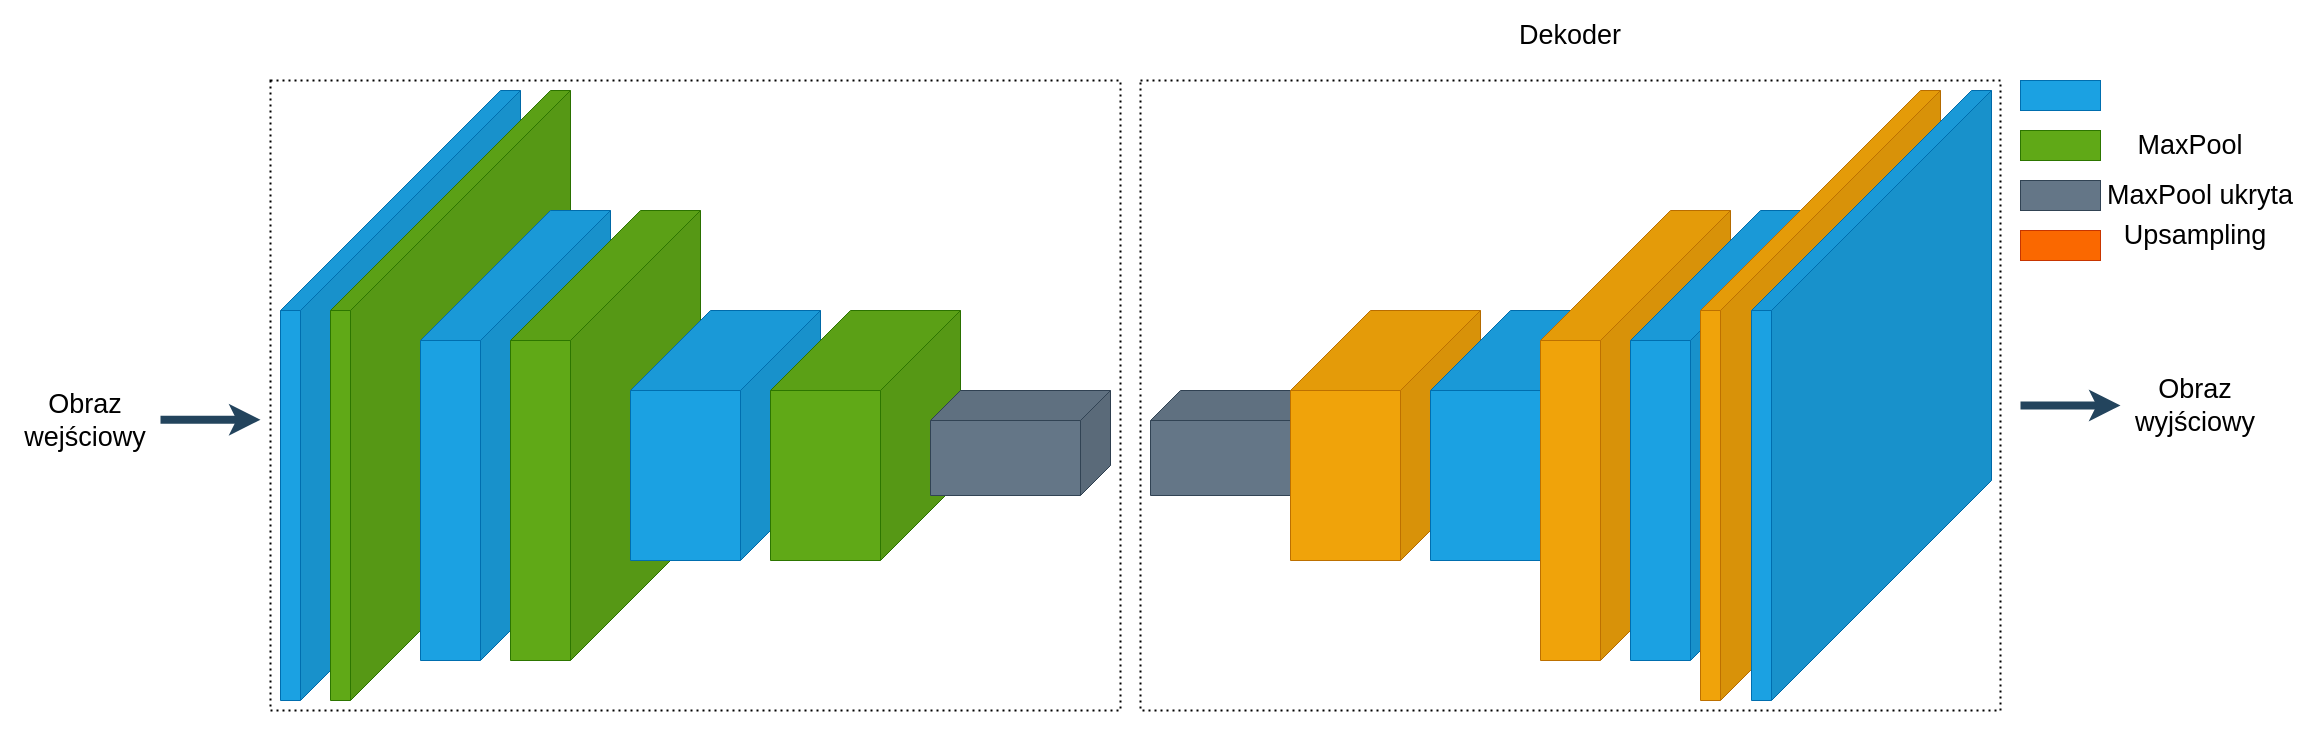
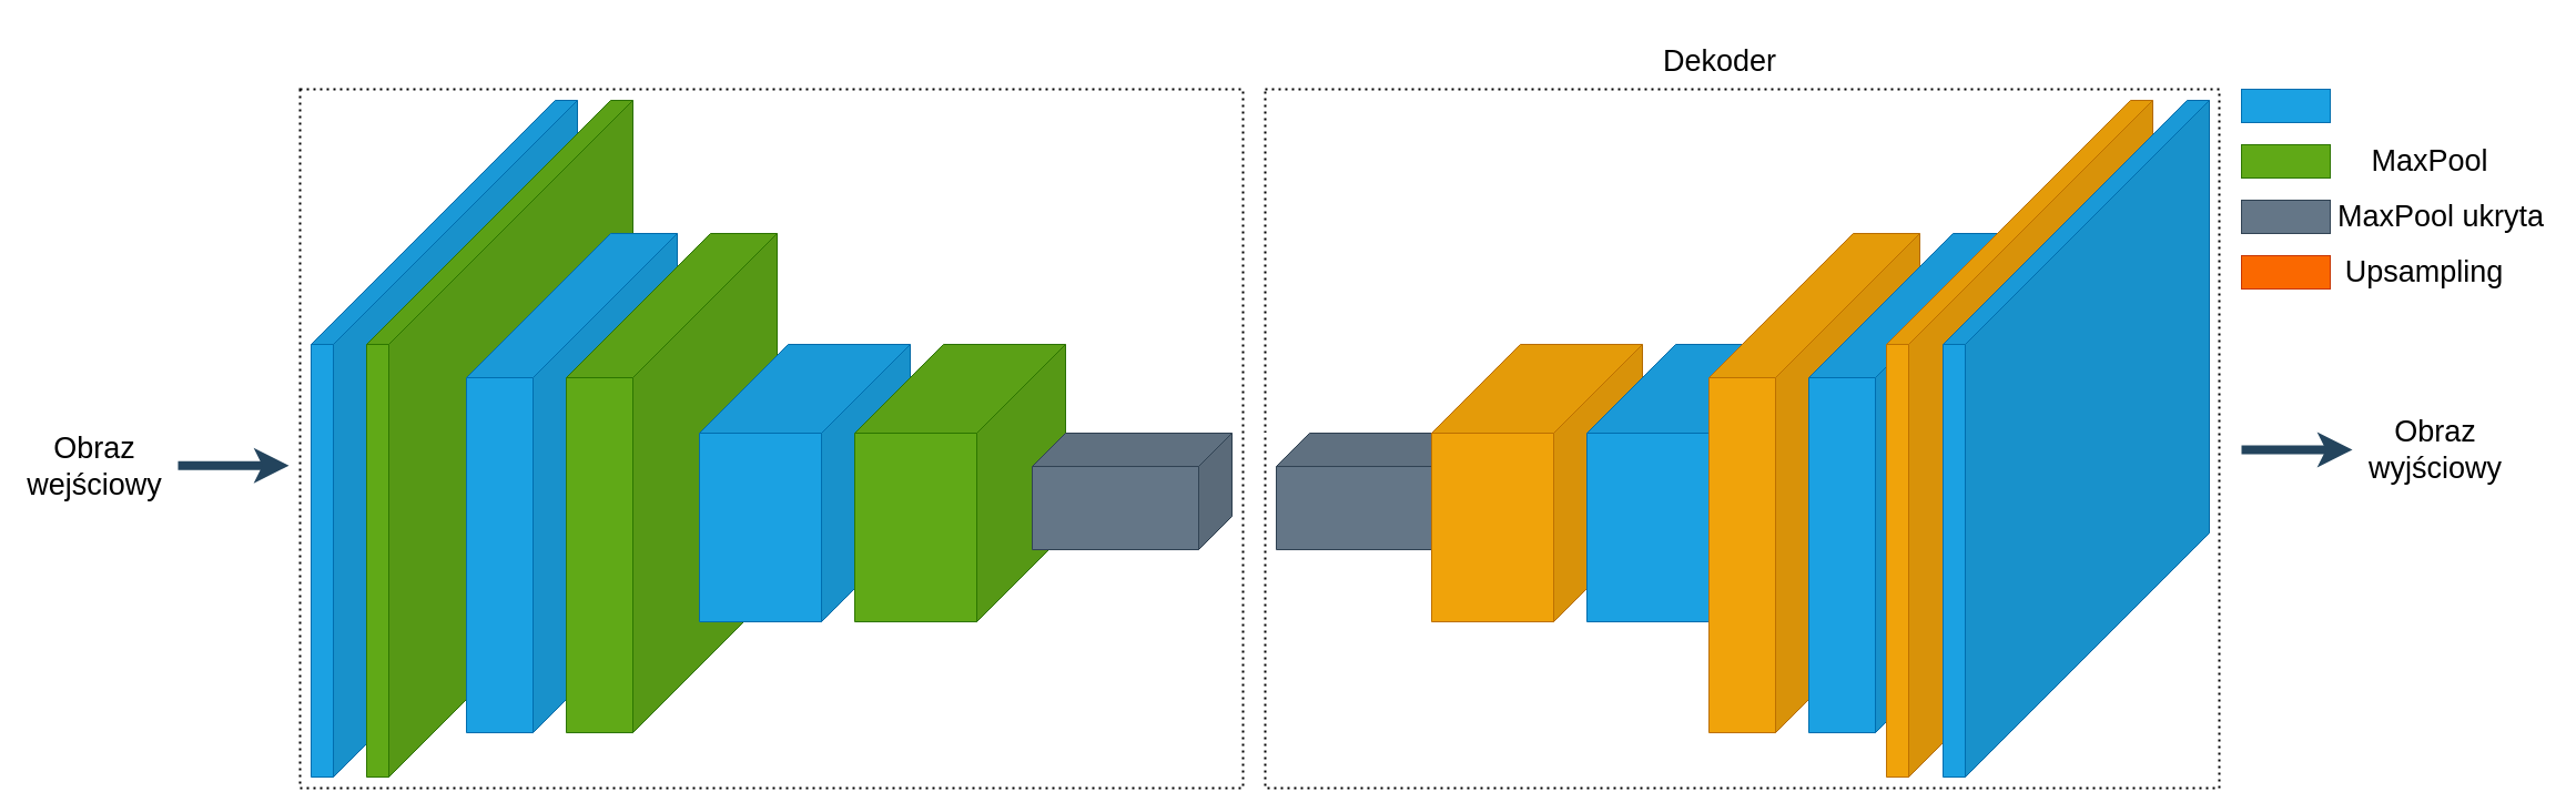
- <mxCell id="20" value="&lt;font style=&quot;font-size: 27px;&quot; color=&quot;#000000&quot;&gt;Dekoder&lt;/font&gt;" style="text;html=1;strokeColor=none;fillColor=none;align=center;verticalAlign=middle;whiteSpace=wrap;rounded=0;fontColor=#FFFFFF;" vertex="1" parent="1"><mxGeometry x="1505" y="20" width="130" height="30" as="geometry" /></mxCell>
+ <mxCell id="20" value="&lt;font style=&quot;font-size: 27px;&quot; color=&quot;#000000&quot;&gt;Dekoder&lt;/font&gt;" style="text;html=1;strokeColor=none;fillColor=none;align=center;verticalAlign=middle;whiteSpace=wrap;rounded=0;fontColor=#FFFFFF;" vertex="1" parent="1"><mxGeometry x="1485" y="40" width="130" height="30" as="geometry" /></mxCell>
- <mxCell id="32" value="&lt;font style=&quot;font-size: 27px;&quot; color=&quot;#000000&quot;&gt;Upsampling&lt;/font&gt;" style="text;html=1;strokeColor=none;fillColor=none;align=center;verticalAlign=middle;whiteSpace=wrap;rounded=0;fontColor=#FFFFFF;" vertex="1" parent="1"><mxGeometry x="2110" y="220" width="170" height="30" as="geometry" /></mxCell>
+ <mxCell id="32" value="&lt;font style=&quot;font-size: 27px;&quot; color=&quot;#000000&quot;&gt;Upsampling&lt;/font&gt;" style="text;html=1;strokeColor=none;fillColor=none;align=center;verticalAlign=middle;whiteSpace=wrap;rounded=0;fontColor=#FFFFFF;" vertex="1" parent="1"><mxGeometry x="2100" y="230" width="170" height="30" as="geometry" /></mxCell>
